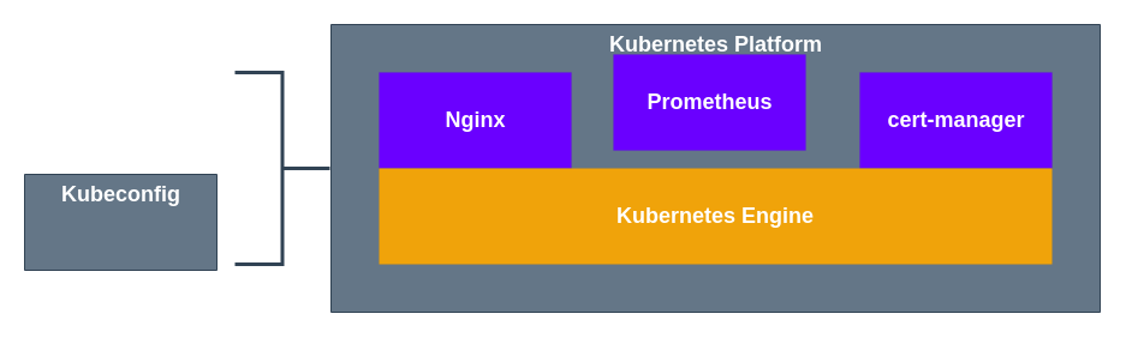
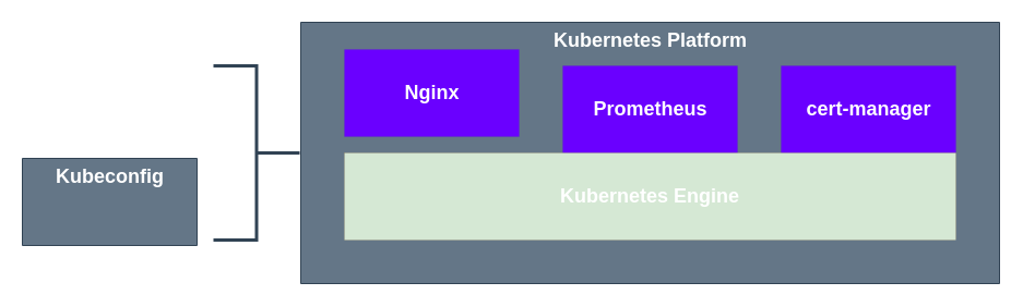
- <mxCell id="7" value="Prometheus" style="verticalLabelPosition=middle;verticalAlign=middle;html=1;shape=mxgraph.basic.rect;fillColor2=none;strokeWidth=0;size=20;indent=5;shadow=0;sketch=0;fontSize=18;fontColor=#ffffff;fillColor=#6a00ff;strokeColor=#3700CC;labelPosition=center;align=center;fontStyle=1" parent="1" vertex="1"><mxGeometry x="510" y="45" width="160" height="80" as="geometry" /></mxCell>
+ <mxCell id="7" value="Prometheus" style="verticalLabelPosition=middle;verticalAlign=middle;html=1;shape=mxgraph.basic.rect;fillColor2=none;strokeWidth=0;size=20;indent=5;shadow=0;sketch=0;fontSize=18;fontColor=#ffffff;fillColor=#6a00ff;strokeColor=#3700CC;labelPosition=center;align=center;fontStyle=1" parent="1" vertex="1"><mxGeometry x="515" y="60" width="160" height="80" as="geometry" /></mxCell>
- <mxCell id="5" value="Nginx" style="verticalLabelPosition=middle;verticalAlign=middle;html=1;shape=mxgraph.basic.rect;fillColor2=none;strokeWidth=0;size=20;indent=5;shadow=0;sketch=0;fontSize=18;fillColor=#6a00ff;labelPosition=center;align=center;fontStyle=1;strokeColor=#3700CC;fontColor=#ffffff;" parent="1" vertex="1"><mxGeometry x="315" y="60" width="160" height="80" as="geometry" /></mxCell>
+ <mxCell id="5" value="Nginx" style="verticalLabelPosition=middle;verticalAlign=middle;html=1;shape=mxgraph.basic.rect;fillColor2=none;strokeWidth=0;size=20;indent=5;shadow=0;sketch=0;fontSize=18;fillColor=#6a00ff;labelPosition=center;align=center;fontStyle=1;strokeColor=#3700CC;fontColor=#ffffff;" parent="1" vertex="1"><mxGeometry x="315" y="45" width="160" height="80" as="geometry" /></mxCell>
- <mxCell id="8" value="Kubernetes Engine" style="rounded=0;whiteSpace=wrap;html=1;shadow=0;sketch=0;fontSize=18;strokeWidth=0;fillColor=#f0a30a;verticalAlign=middle;fontStyle=1;strokeColor=#BD7000;fontColor=#FFFFFF;" parent="1" vertex="1"><mxGeometry x="315" y="140" width="560" height="80" as="geometry" /></mxCell>
+ <mxCell id="8" value="Kubernetes Engine" style="rounded=0;whiteSpace=wrap;html=1;shadow=0;sketch=0;fontSize=18;strokeWidth=0;fillColor=#d5e8d4;verticalAlign=middle;fontStyle=1;strokeColor=#BD7000;fontColor=#FFFFFF;" parent="1" vertex="1"><mxGeometry x="315" y="140" width="560" height="80" as="geometry" /></mxCell>
